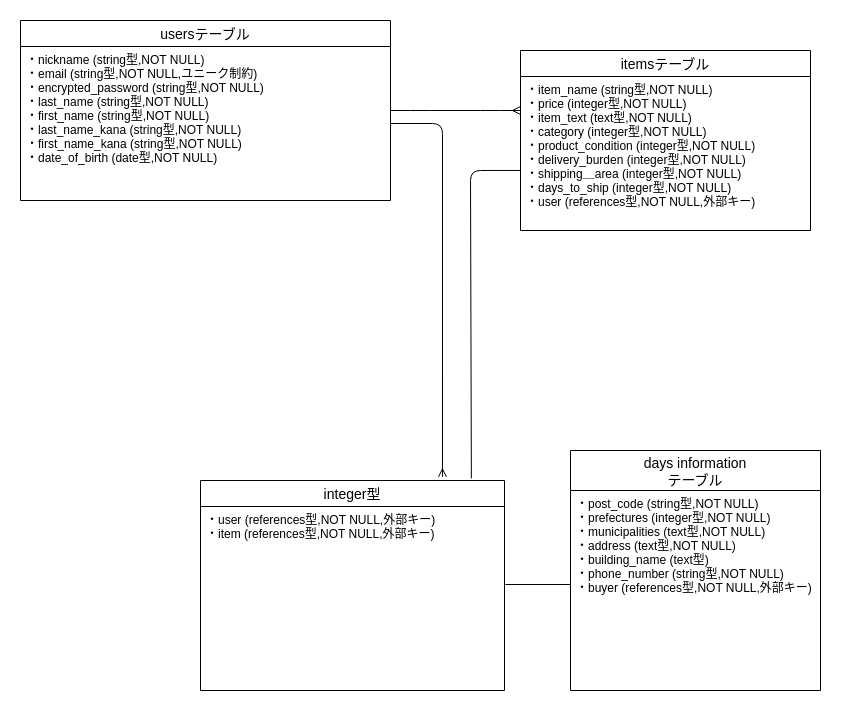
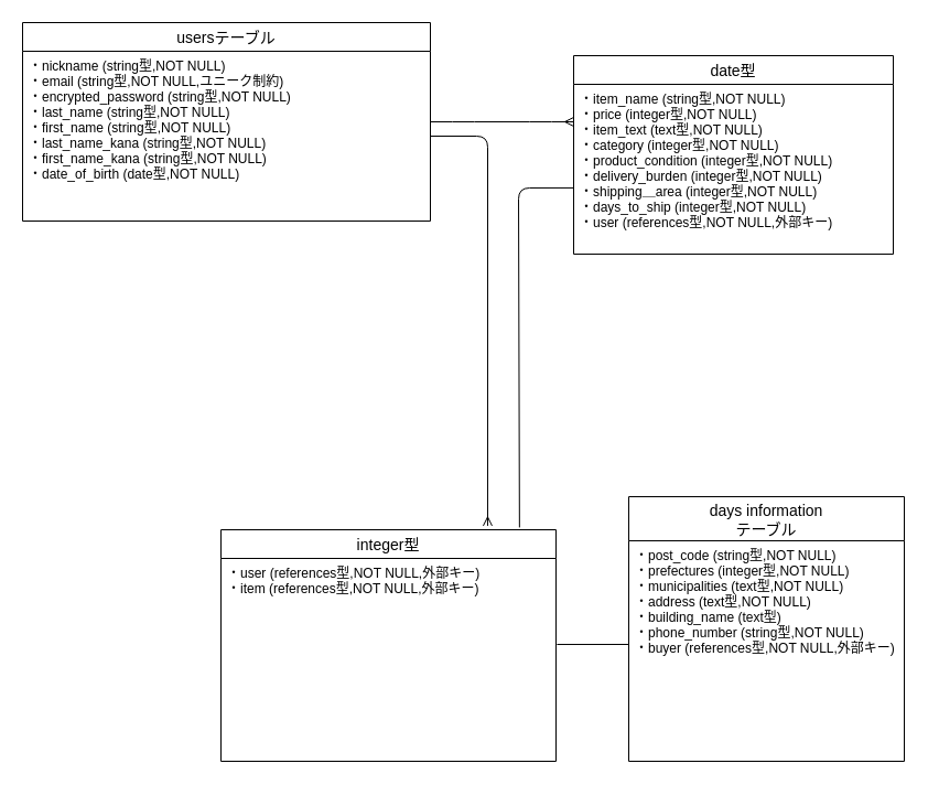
- <mxCell id="4" value="itemsテーブル" style="swimlane;fontStyle=0;childLayout=stackLayout;horizontal=1;startSize=26;horizontalStack=0;resizeParent=1;resizeParentMax=0;resizeLast=0;collapsible=1;marginBottom=0;align=center;fontSize=14;" vertex="1" parent="1"><mxGeometry x="520" y="50" width="290" height="180" as="geometry" /></mxCell>
+ <mxCell id="4" value="date型" style="swimlane;fontStyle=0;childLayout=stackLayout;horizontal=1;startSize=26;horizontalStack=0;resizeParent=1;resizeParentMax=0;resizeLast=0;collapsible=1;marginBottom=0;align=center;fontSize=14;" vertex="1" parent="1"><mxGeometry x="520" y="50" width="290" height="180" as="geometry" /></mxCell>
